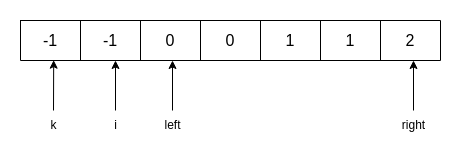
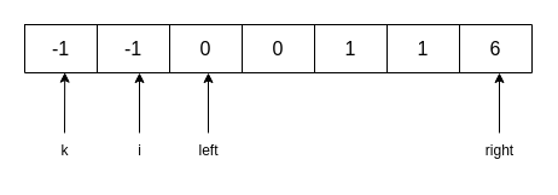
- <mxCell id="10" value="2" style="shape=partialRectangle;html=1;whiteSpace=wrap;connectable=0;strokeColor=inherit;overflow=hidden;fillColor=none;top=0;left=0;bottom=0;right=0;pointerEvents=1;fontSize=16;" vertex="1" parent="3"><mxGeometry x="360" width="60" height="40" as="geometry"><mxRectangle width="60" height="40" as="alternateBounds" /></mxGeometry></mxCell>
+ <mxCell id="10" value="6" style="shape=partialRectangle;html=1;whiteSpace=wrap;connectable=0;strokeColor=inherit;overflow=hidden;fillColor=none;top=0;left=0;bottom=0;right=0;pointerEvents=1;fontSize=16;" vertex="1" parent="3"><mxGeometry x="360" width="60" height="40" as="geometry"><mxRectangle width="60" height="40" as="alternateBounds" /></mxGeometry></mxCell>
